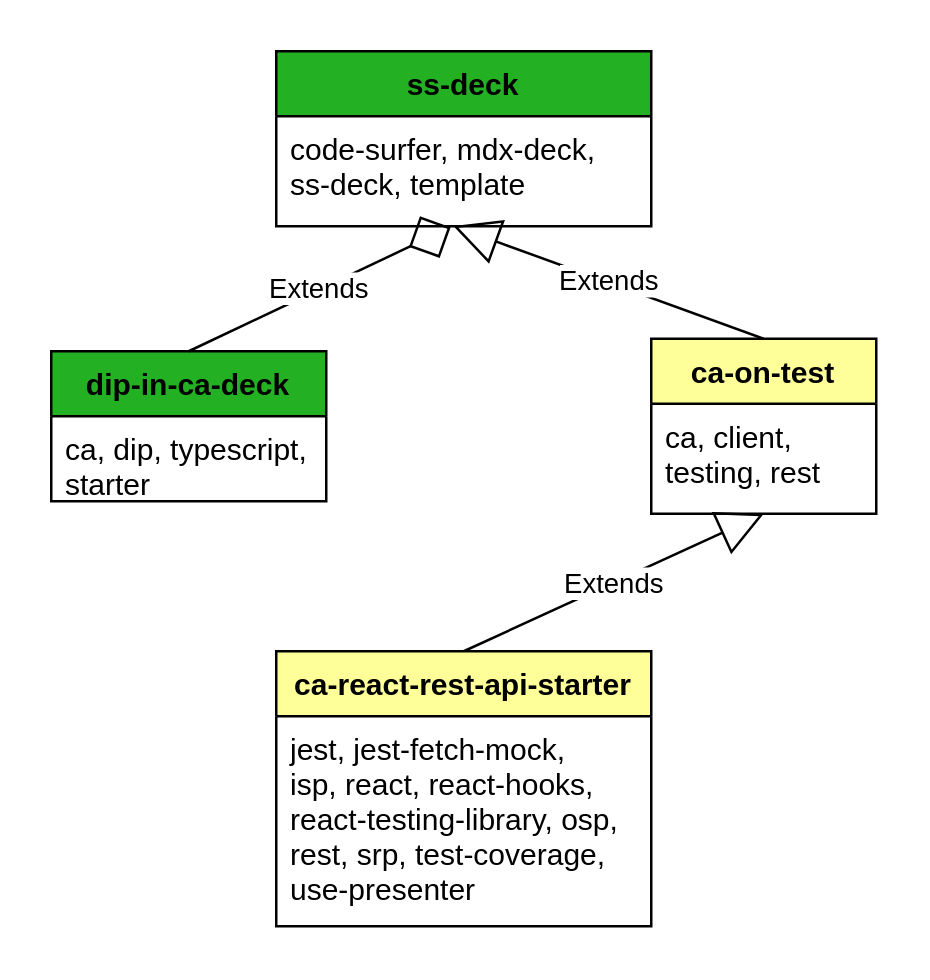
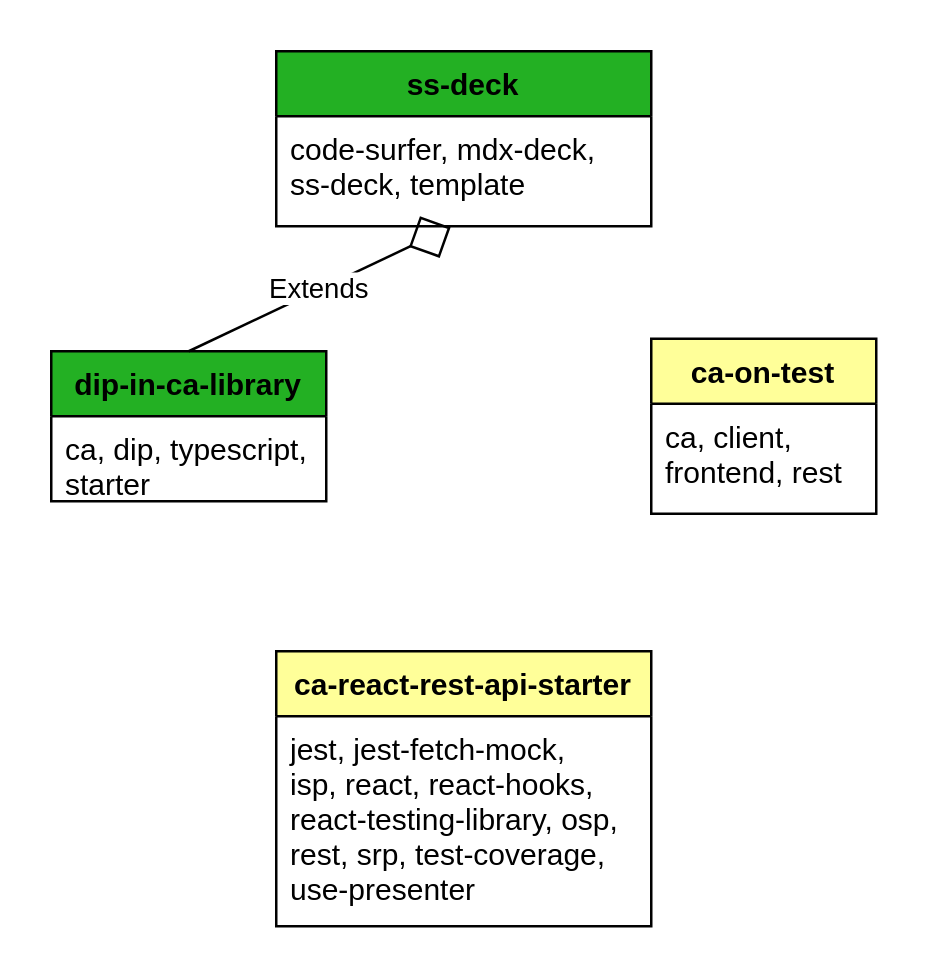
- <mxCell id="12" value="Extends" style="endArrow=block;endSize=16;endFill=0;html=1;exitX=0.5;exitY=0;exitDx=0;exitDy=0;entryX=0.472;entryY=0.997;entryDx=0;entryDy=0;entryPerimeter=0;" edge="1" parent="1" source="3" target="8"><mxGeometry width="160" relative="1" as="geometry"><mxPoint x="105" y="300" as="sourcePoint" /><mxPoint x="180" y="90" as="targetPoint" /></mxGeometry></mxCell>
- <mxCell id="5" value="dip-in-ca-deck" style="swimlane;fontStyle=1;childLayout=stackLayout;horizontal=1;startSize=26;fillColor=#23B023;horizontalStack=0;resizeParent=1;resizeParentMax=0;resizeLast=0;collapsible=1;marginBottom=0;" parent="1" vertex="1"><mxGeometry x="20" y="140" width="110" height="60" as="geometry" /></mxCell>
+ <mxCell id="5" value="dip-in-ca-library" style="swimlane;fontStyle=1;childLayout=stackLayout;horizontal=1;startSize=26;fillColor=#23B023;horizontalStack=0;resizeParent=1;resizeParentMax=0;resizeLast=0;collapsible=1;marginBottom=0;" parent="1" vertex="1"><mxGeometry x="20" y="140" width="110" height="60" as="geometry" /></mxCell>
- <mxCell id="4" value="ca, client,&#10;testing, rest" style="text;strokeColor=none;fillColor=none;align=left;verticalAlign=top;spacingLeft=4;spacingRight=4;overflow=hidden;rotatable=0;points=[[0,0.5],[1,0.5]];portConstraint=eastwest;" parent="3" vertex="1"><mxGeometry y="26" width="90" height="44" as="geometry" /></mxCell>
+ <mxCell id="4" value="ca, client,&#10;frontend, rest" style="text;strokeColor=none;fillColor=none;align=left;verticalAlign=top;spacingLeft=4;spacingRight=4;overflow=hidden;rotatable=0;points=[[0,0.5],[1,0.5]];portConstraint=eastwest;" parent="3" vertex="1"><mxGeometry y="26" width="90" height="44" as="geometry" /></mxCell>
- <mxCell id="2" value="Extends" style="endArrow=block;endSize=16;endFill=0;html=1;entryX=0.5;entryY=1;entryDx=0;entryDy=0;exitX=0.5;exitY=0;exitDx=0;exitDy=0;" edge="1" parent="1" source="9" target="3"><mxGeometry width="160" relative="1" as="geometry"><mxPoint x="195" y="270" as="sourcePoint" /><mxPoint x="87.97" y="210" as="targetPoint" /></mxGeometry></mxCell>
